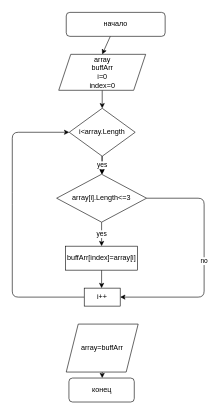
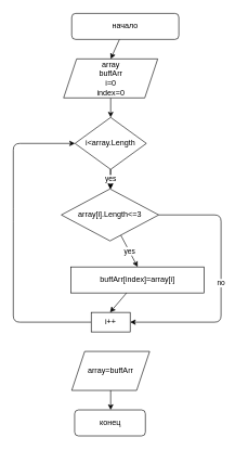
- <mxCell id="13" value="buffArr[index]=array[i]" style="rounded=0;whiteSpace=wrap;html=1;" vertex="1" parent="1"><mxGeometry x="109" y="410" width="120" height="40" as="geometry" /></mxCell>
+ <mxCell id="13" value="buffArr[index]=array[i]" style="rounded=0;whiteSpace=wrap;html=1;" vertex="1" parent="1"><mxGeometry x="109" y="410" width="205" height="40" as="geometry" /></mxCell>
- <mxCell id="17" value="array=buffArr" style="shape=parallelogram;perimeter=parallelogramPerimeter;whiteSpace=wrap;html=1;fixedSize=1;" vertex="1" parent="1"><mxGeometry x="110" y="540" width="120" height="80" as="geometry" /></mxCell>
+ <mxCell id="17" value="array=buffArr" style="shape=parallelogram;perimeter=parallelogramPerimeter;whiteSpace=wrap;html=1;fixedSize=1;" vertex="1" parent="1"><mxGeometry x="110" y="540" width="120" height="60" as="geometry" /></mxCell>
